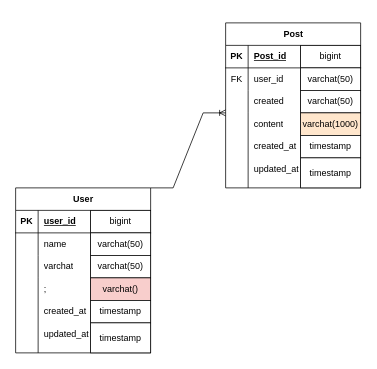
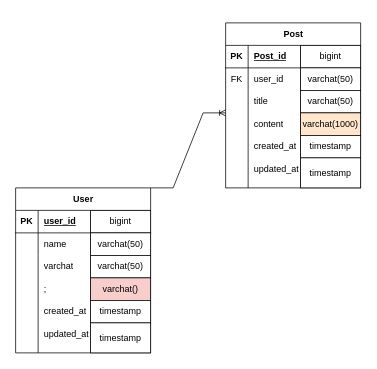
- <mxCell id="37" value="created" style="shape=partialRectangle;connectable=0;fillColor=none;top=0;left=0;bottom=0;right=0;align=left;spacingLeft=6;overflow=hidden;whiteSpace=wrap;html=1;" vertex="1" parent="35"><mxGeometry x="30" width="150" height="30" as="geometry"><mxRectangle width="150" height="30" as="alternateBounds" /></mxGeometry></mxCell>
+ <mxCell id="37" value="title" style="shape=partialRectangle;connectable=0;fillColor=none;top=0;left=0;bottom=0;right=0;align=left;spacingLeft=6;overflow=hidden;whiteSpace=wrap;html=1;" vertex="1" parent="35"><mxGeometry x="30" width="150" height="30" as="geometry"><mxRectangle width="150" height="30" as="alternateBounds" /></mxGeometry></mxCell>
